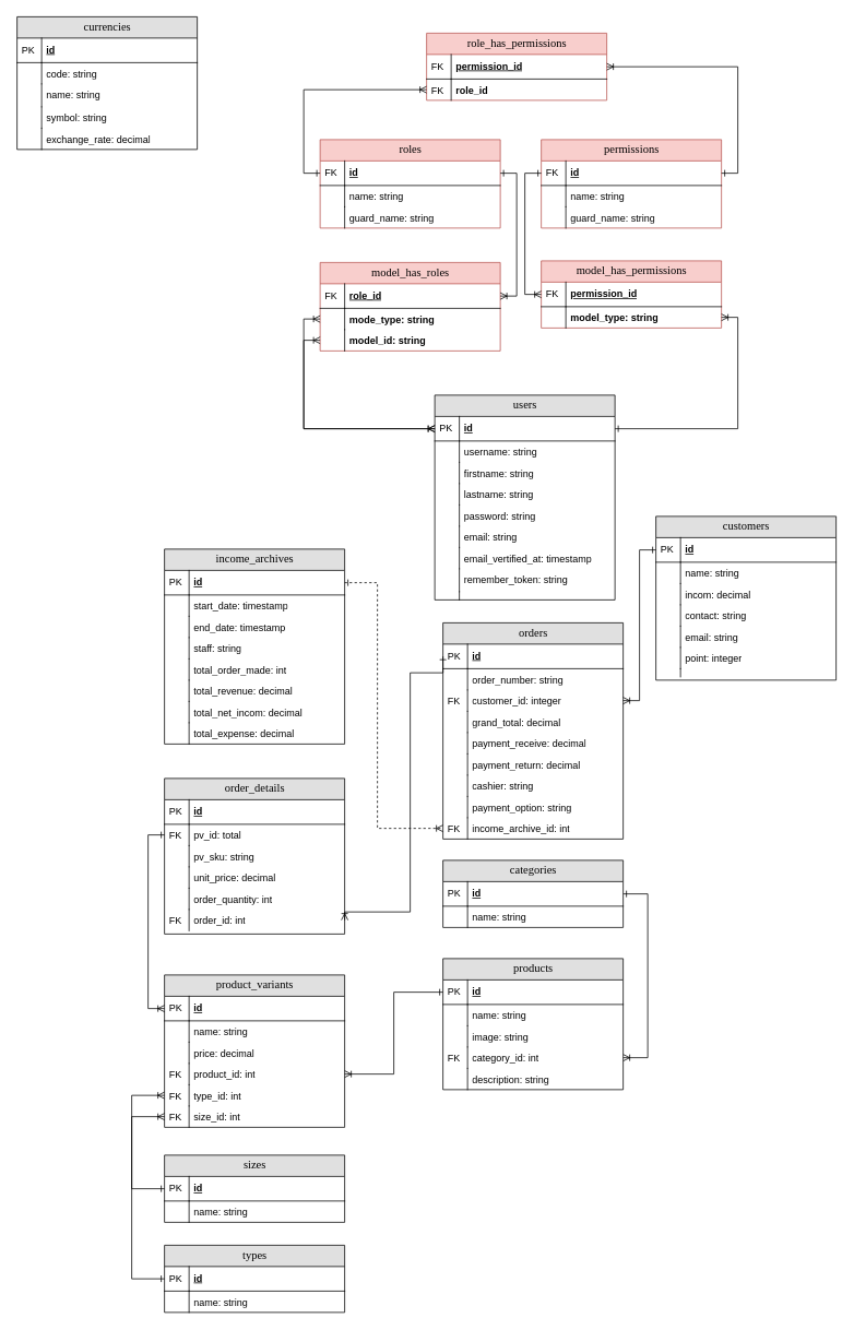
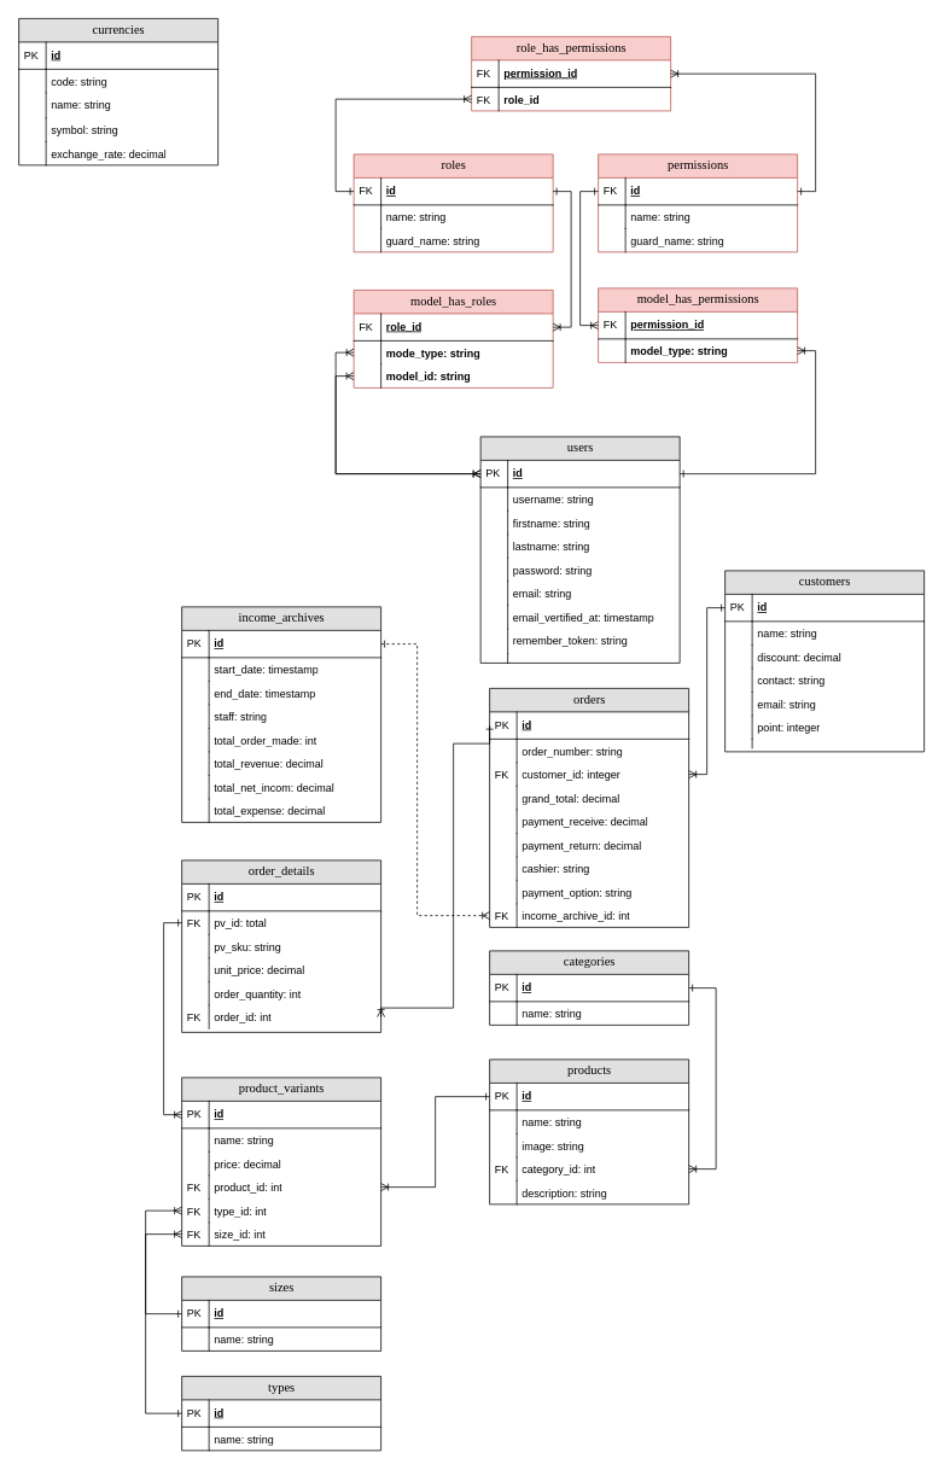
- <mxCell id="160" value="incom: decimal" style="shape=partialRectangle;top=0;left=0;right=0;bottom=0;html=1;align=left;verticalAlign=top;fillColor=none;spacingLeft=34;spacingRight=4;whiteSpace=wrap;overflow=hidden;rotatable=0;points=[[0,0.5],[1,0.5]];portConstraint=eastwest;dropTarget=0;" parent="155" vertex="1"><mxGeometry y="82" width="220" height="26" as="geometry" /></mxCell>
+ <mxCell id="160" value="discount: decimal" style="shape=partialRectangle;top=0;left=0;right=0;bottom=0;html=1;align=left;verticalAlign=top;fillColor=none;spacingLeft=34;spacingRight=4;whiteSpace=wrap;overflow=hidden;rotatable=0;points=[[0,0.5],[1,0.5]];portConstraint=eastwest;dropTarget=0;" parent="155" vertex="1"><mxGeometry y="82" width="220" height="26" as="geometry" /></mxCell>
